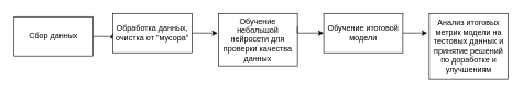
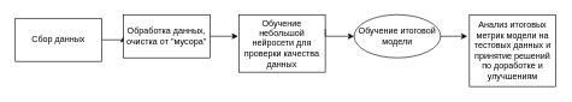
- <mxCell id="6" value="Обучение итоговой модели" style="rounded=0;whiteSpace=wrap;html=1;" vertex="1" parent="1"><mxGeometry x="490" y="20" width="120" height="60" as="geometry" /></mxCell>
+ <mxCell id="6" value="Обучение итоговой модели" style="ellipse;whiteSpace=wrap;html=1;" vertex="1" parent="1"><mxGeometry x="490" y="20" width="120" height="60" as="geometry" /></mxCell>
